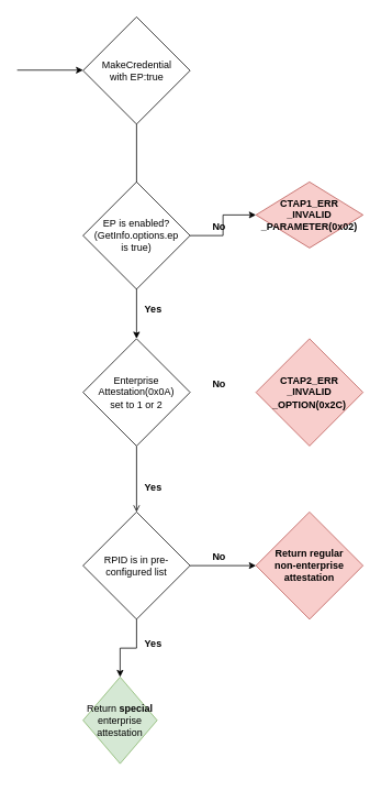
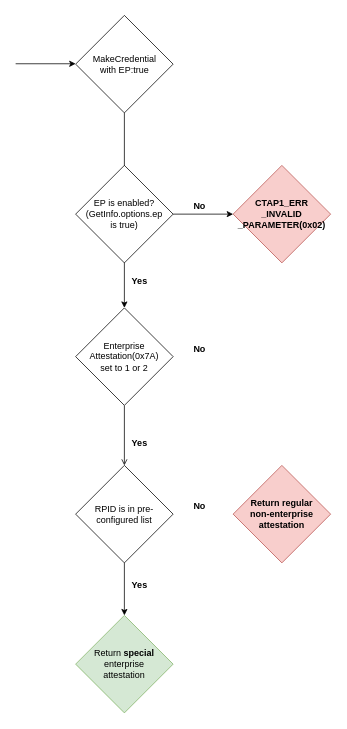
- <mxCell id="8" value="&lt;b&gt;CTAP1_ERR&lt;br&gt;_INVALID&lt;br&gt;_PARAMETER(0x02)&lt;/b&gt;" style="rhombus;whiteSpace=wrap;html=1;fillColor=#f8cecc;strokeColor=#b85450;" vertex="1" parent="1"><mxGeometry x="310" y="220" width="130" height="80" as="geometry" /></mxCell>
+ <mxCell id="8" value="&lt;b&gt;CTAP1_ERR&lt;br&gt;_INVALID&lt;br&gt;_PARAMETER(0x02)&lt;/b&gt;" style="rhombus;whiteSpace=wrap;html=1;fillColor=#f8cecc;strokeColor=#b85450;" vertex="1" parent="1"><mxGeometry x="310" y="220" width="130" height="130" as="geometry" /></mxCell>
- <mxCell id="19" value="Enterprise&lt;br&gt;Attestation(0x0A)&lt;br&gt;set to 1 or 2" style="rhombus;whiteSpace=wrap;html=1;" vertex="1" parent="1"><mxGeometry x="100" y="410" width="130" height="130" as="geometry" /></mxCell>
+ <mxCell id="19" value="Enterprise&lt;br&gt;Attestation(0x7A)&lt;br&gt;set to 1 or 2" style="rhombus;whiteSpace=wrap;html=1;" vertex="1" parent="1"><mxGeometry x="100" y="410" width="130" height="130" as="geometry" /></mxCell>
- <mxCell id="20" value="&lt;b&gt;CTAP2_ERR&lt;br&gt;_INVALID&lt;br&gt;_OPTION(0x2C)&lt;/b&gt;" style="rhombus;whiteSpace=wrap;html=1;fillColor=#f8cecc;strokeColor=#b85450;" vertex="1" parent="1"><mxGeometry x="310" y="410" width="130" height="130" as="geometry" /></mxCell>
- <mxCell id="11" value="" style="edgeStyle=orthogonalEdgeStyle;rounded=0;orthogonalLoop=1;jettySize=auto;html=1;" edge="1" parent="1" source="13" target="14"><mxGeometry relative="1" as="geometry" /></mxCell>
- <mxCell id="15" value="Return &lt;b&gt;special&lt;/b&gt;&lt;br&gt;enterprise&lt;br&gt;attestation" style="rhombus;whiteSpace=wrap;html=1;fillColor=#d5e8d4;strokeColor=#82b366;" vertex="1" parent="1"><mxGeometry x="100" y="820" width="90" height="105" as="geometry" /></mxCell>
+ <mxCell id="15" value="Return &lt;b&gt;special&lt;/b&gt;&lt;br&gt;enterprise&lt;br&gt;attestation" style="rhombus;whiteSpace=wrap;html=1;fillColor=#d5e8d4;strokeColor=#82b366;" vertex="1" parent="1"><mxGeometry x="100" y="820" width="130" height="130" as="geometry" /></mxCell>
